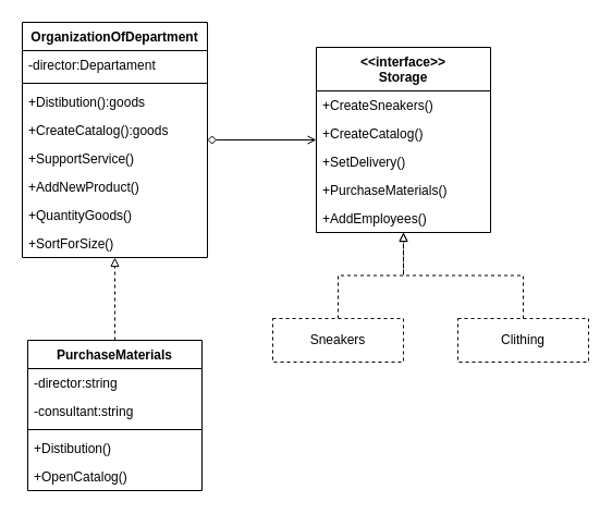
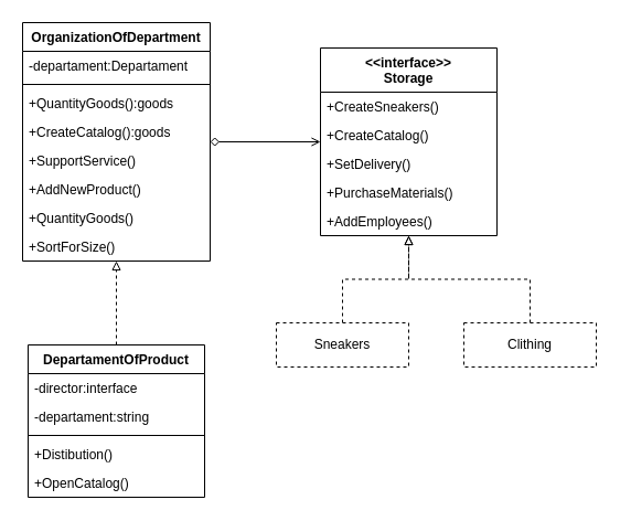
- <mxCell id="3" value="-director:Departament" style="text;strokeColor=none;fillColor=none;align=left;verticalAlign=top;spacingLeft=4;spacingRight=4;overflow=hidden;rotatable=0;points=[[0,0.5],[1,0.5]];portConstraint=eastwest;" vertex="1" parent="2"><mxGeometry y="26" width="170" height="26" as="geometry" /></mxCell>
+ <mxCell id="3" value="-departament:Departament" style="text;strokeColor=none;fillColor=none;align=left;verticalAlign=top;spacingLeft=4;spacingRight=4;overflow=hidden;rotatable=0;points=[[0,0.5],[1,0.5]];portConstraint=eastwest;" vertex="1" parent="2"><mxGeometry y="26" width="170" height="26" as="geometry" /></mxCell>
- <mxCell id="5" value="+Distibution():goods" style="text;strokeColor=none;fillColor=none;align=left;verticalAlign=top;spacingLeft=4;spacingRight=4;overflow=hidden;rotatable=0;points=[[0,0.5],[1,0.5]];portConstraint=eastwest;" vertex="1" parent="2"><mxGeometry y="60" width="170" height="26" as="geometry" /></mxCell>
+ <mxCell id="5" value="+QuantityGoods():goods" style="text;strokeColor=none;fillColor=none;align=left;verticalAlign=top;spacingLeft=4;spacingRight=4;overflow=hidden;rotatable=0;points=[[0,0.5],[1,0.5]];portConstraint=eastwest;" vertex="1" parent="2"><mxGeometry y="60" width="170" height="26" as="geometry" /></mxCell>
- <mxCell id="23" value="PurchaseMaterials" style="swimlane;fontStyle=1;align=center;verticalAlign=top;childLayout=stackLayout;horizontal=1;startSize=26;horizontalStack=0;resizeParent=1;resizeParentMax=0;resizeLast=0;collapsible=1;marginBottom=0;" vertex="1" parent="1"><mxGeometry x="25" y="312" width="160" height="138" as="geometry" /></mxCell>
+ <mxCell id="23" value="DepartamentOfProduct" style="swimlane;fontStyle=1;align=center;verticalAlign=top;childLayout=stackLayout;horizontal=1;startSize=26;horizontalStack=0;resizeParent=1;resizeParentMax=0;resizeLast=0;collapsible=1;marginBottom=0;" vertex="1" parent="1"><mxGeometry x="25" y="312" width="160" height="138" as="geometry" /></mxCell>
- <mxCell id="24" value="-director:string" style="text;strokeColor=none;fillColor=none;align=left;verticalAlign=top;spacingLeft=4;spacingRight=4;overflow=hidden;rotatable=0;points=[[0,0.5],[1,0.5]];portConstraint=eastwest;" vertex="1" parent="23"><mxGeometry y="26" width="160" height="26" as="geometry" /></mxCell>
+ <mxCell id="24" value="-director:interface" style="text;strokeColor=none;fillColor=none;align=left;verticalAlign=top;spacingLeft=4;spacingRight=4;overflow=hidden;rotatable=0;points=[[0,0.5],[1,0.5]];portConstraint=eastwest;" vertex="1" parent="23"><mxGeometry y="26" width="160" height="26" as="geometry" /></mxCell>
- <mxCell id="25" value="-consultant:string" style="text;strokeColor=none;fillColor=none;align=left;verticalAlign=top;spacingLeft=4;spacingRight=4;overflow=hidden;rotatable=0;points=[[0,0.5],[1,0.5]];portConstraint=eastwest;" vertex="1" parent="23"><mxGeometry y="52" width="160" height="26" as="geometry" /></mxCell>
+ <mxCell id="25" value="-departament:string" style="text;strokeColor=none;fillColor=none;align=left;verticalAlign=top;spacingLeft=4;spacingRight=4;overflow=hidden;rotatable=0;points=[[0,0.5],[1,0.5]];portConstraint=eastwest;" vertex="1" parent="23"><mxGeometry y="52" width="160" height="26" as="geometry" /></mxCell>
